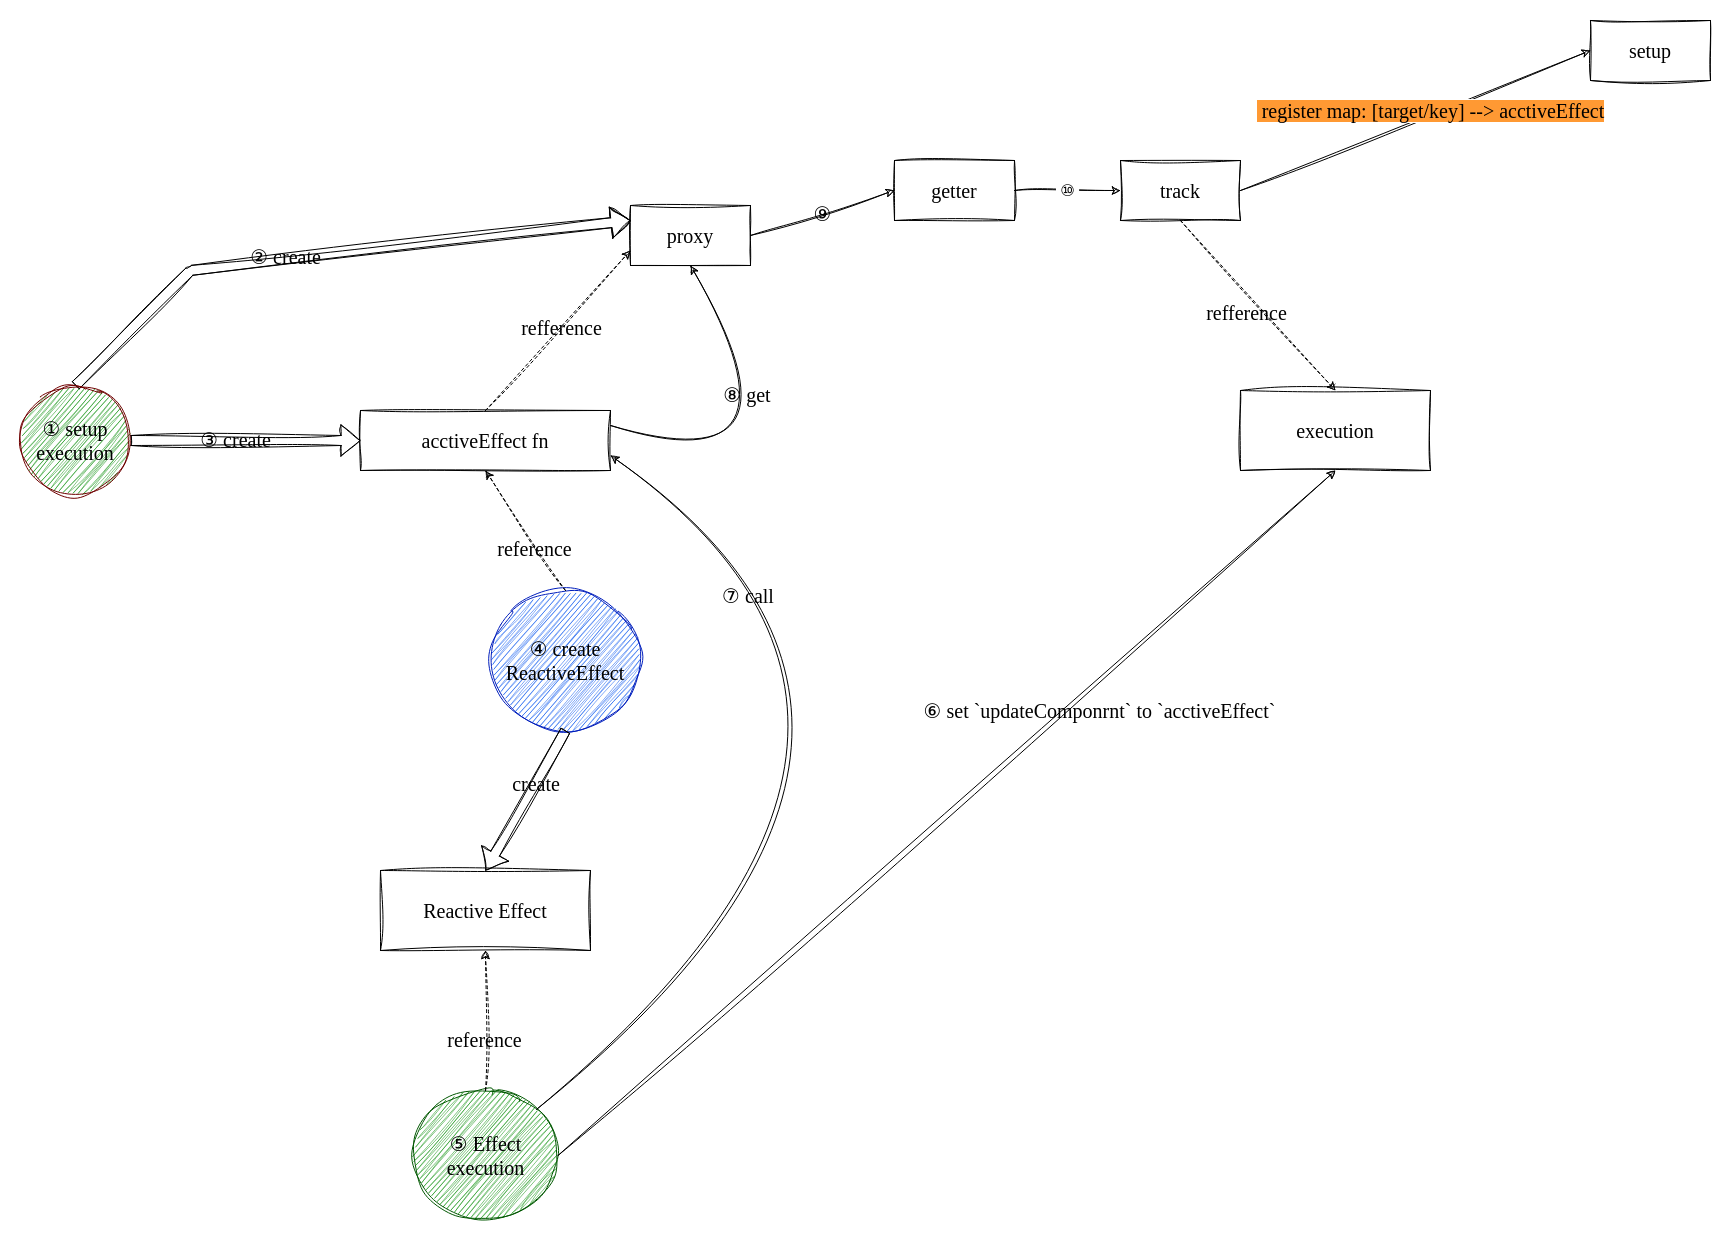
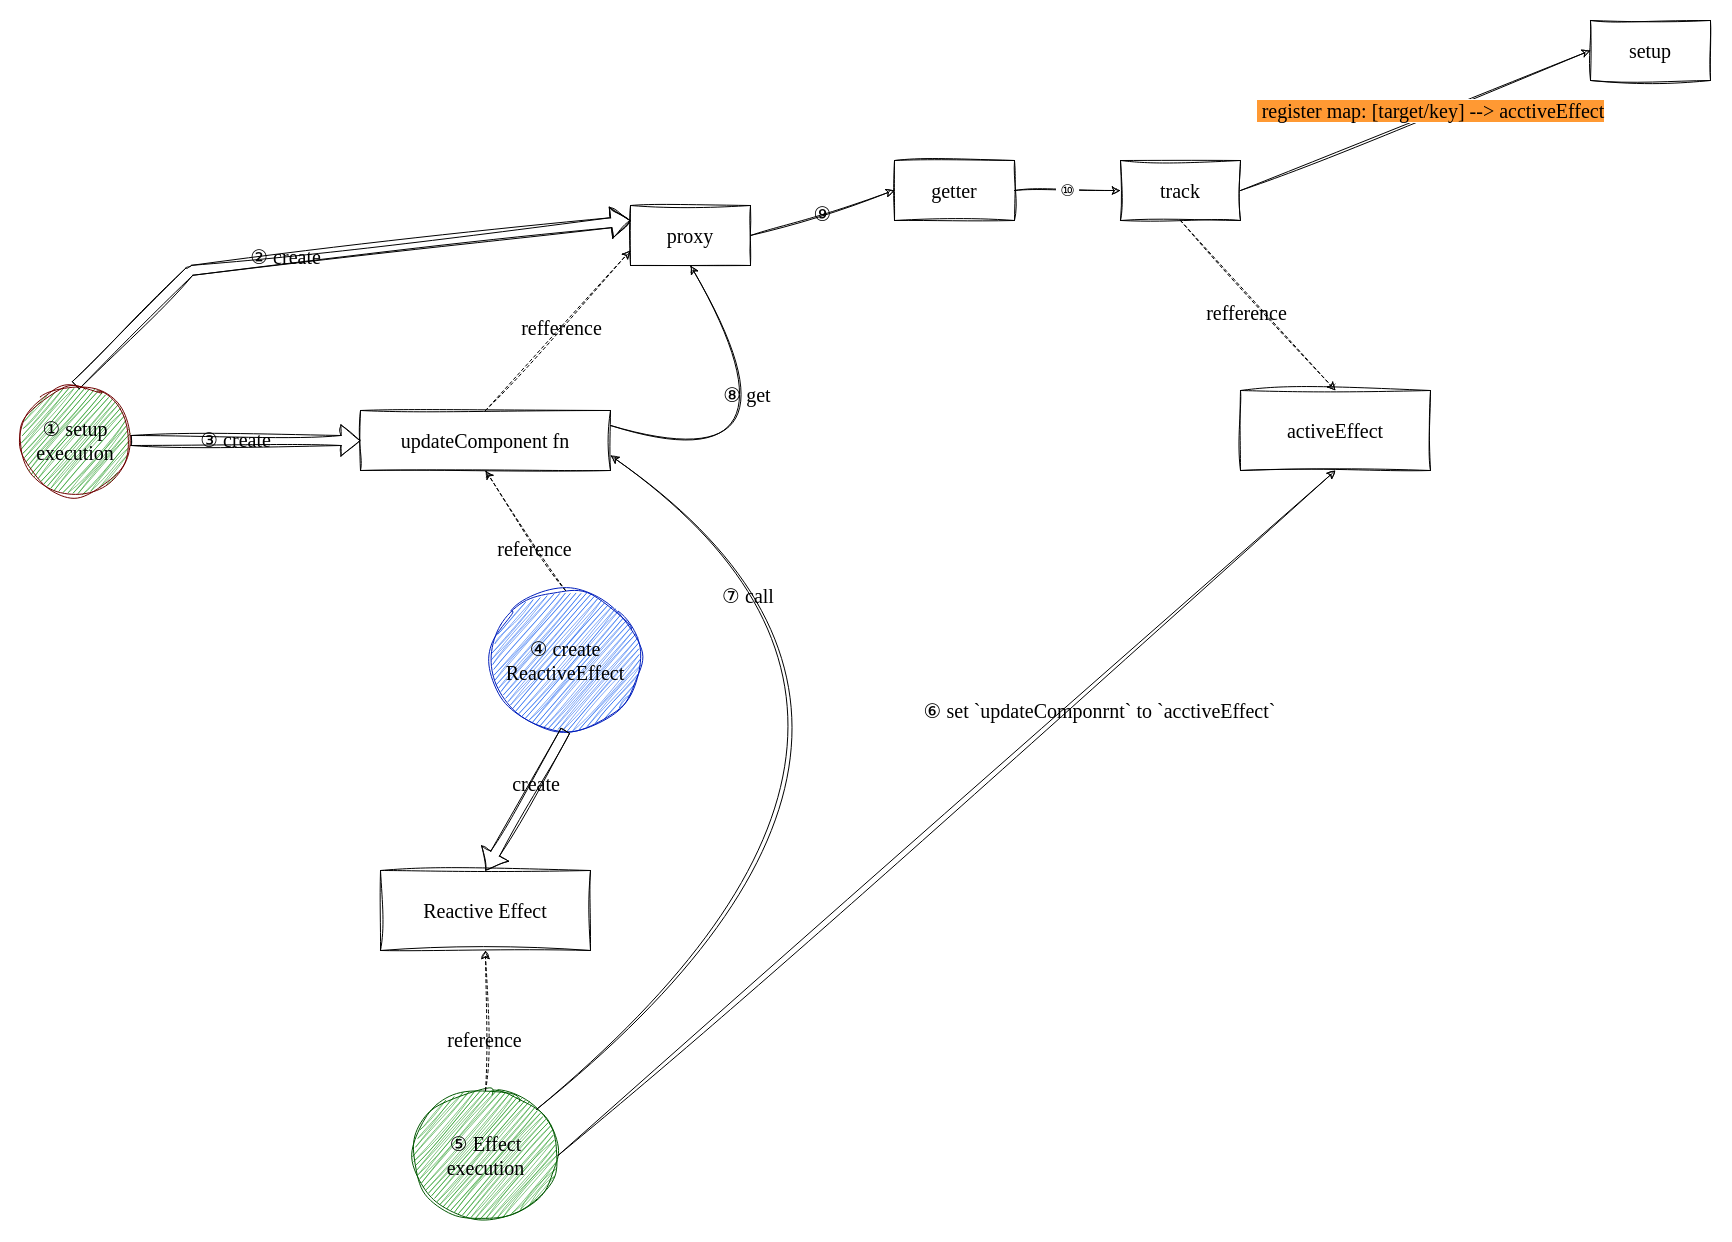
- <mxCell id="2" value="execution" style="rounded=0;whiteSpace=wrap;html=1;hachureGap=4;fontFamily=Architects Daughter;fontSource=https%3A%2F%2Ffonts.googleapis.com%2Fcss%3Ffamily%3DArchitects%2BDaughter;fontSize=20;sketch=1;curveFitting=1;jiggle=2;labelBackgroundColor=none;fontColor=#000000;" parent="1" vertex="1"><mxGeometry x="1240" y="390" width="190" height="80" as="geometry" /></mxCell>
+ <mxCell id="2" value="activeEffect" style="rounded=0;whiteSpace=wrap;html=1;hachureGap=4;fontFamily=Architects Daughter;fontSource=https%3A%2F%2Ffonts.googleapis.com%2Fcss%3Ffamily%3DArchitects%2BDaughter;fontSize=20;sketch=1;curveFitting=1;jiggle=2;labelBackgroundColor=none;fontColor=#000000;" parent="1" vertex="1"><mxGeometry x="1240" y="390" width="190" height="80" as="geometry" /></mxCell>
- <mxCell id="5" value="acctiveEffect fn" style="rounded=0;whiteSpace=wrap;html=1;hachureGap=4;fontFamily=Architects Daughter;fontSource=https%3A%2F%2Ffonts.googleapis.com%2Fcss%3Ffamily%3DArchitects%2BDaughter;fontSize=20;sketch=1;curveFitting=1;jiggle=2;labelBackgroundColor=none;fontColor=#000000;" parent="1" vertex="1"><mxGeometry x="360" y="410" width="250" height="60" as="geometry" /></mxCell>
+ <mxCell id="5" value="updateComponent fn" style="rounded=0;whiteSpace=wrap;html=1;hachureGap=4;fontFamily=Architects Daughter;fontSource=https%3A%2F%2Ffonts.googleapis.com%2Fcss%3Ffamily%3DArchitects%2BDaughter;fontSize=20;sketch=1;curveFitting=1;jiggle=2;labelBackgroundColor=none;fontColor=#000000;" parent="1" vertex="1"><mxGeometry x="360" y="410" width="250" height="60" as="geometry" /></mxCell>
